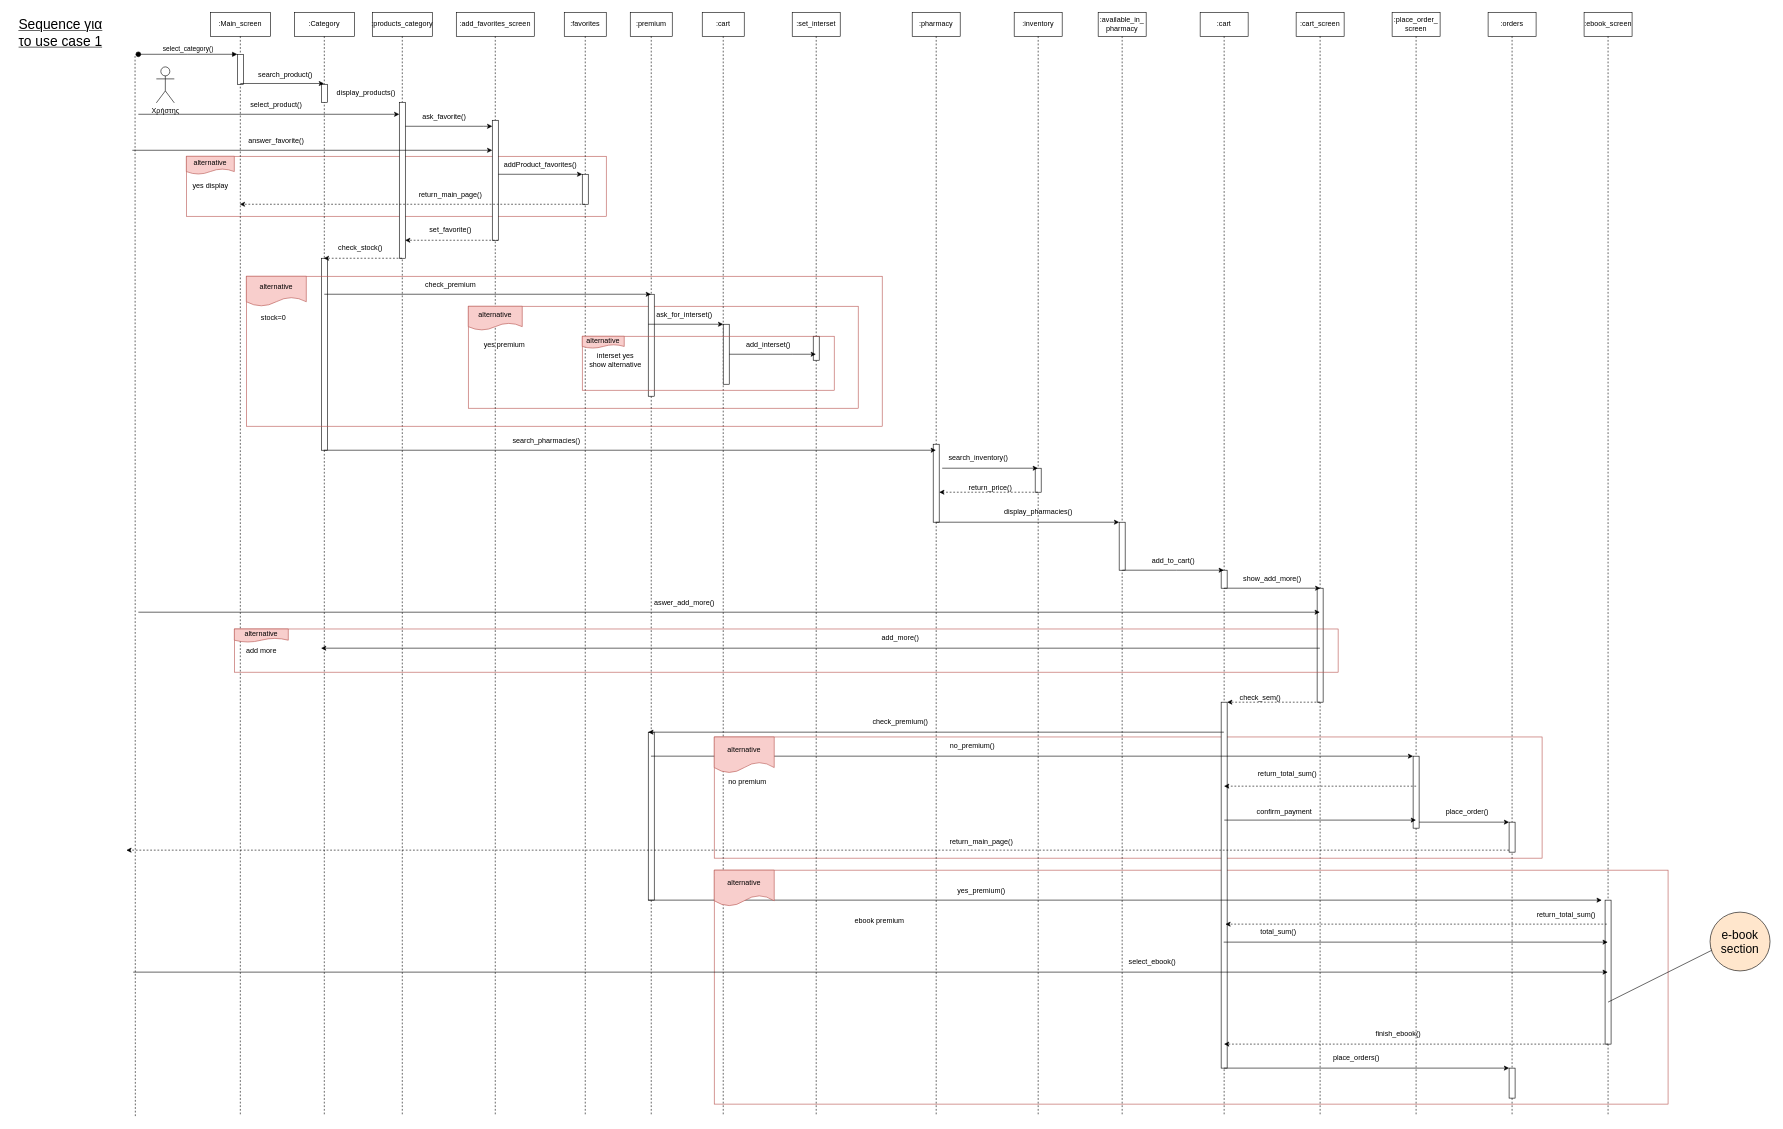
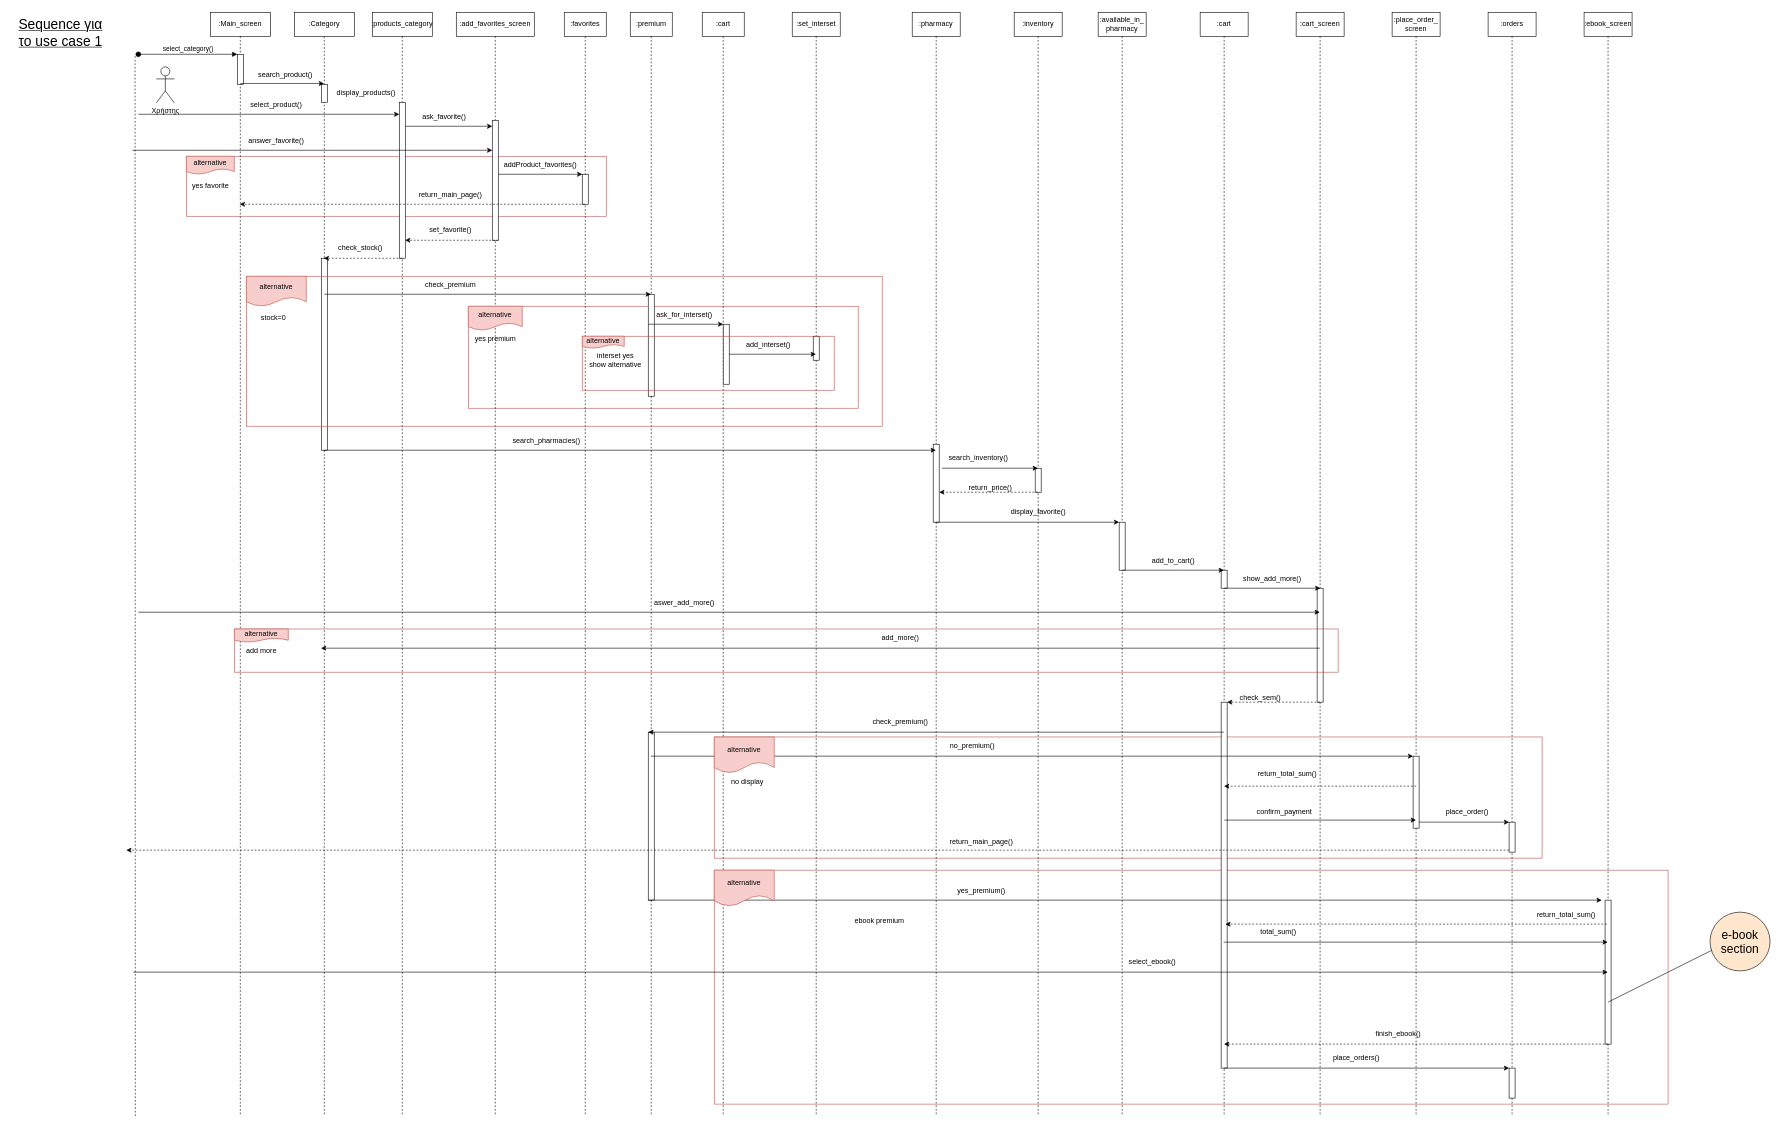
- <mxCell id="51" value="yes display" style="text;html=1;align=center;verticalAlign=middle;resizable=0;points=[];autosize=1;strokeColor=none;fillColor=none;" vertex="1" parent="1"><mxGeometry x="310" y="295" width="80" height="30" as="geometry" /></mxCell>
+ <mxCell id="51" value="yes favorite" style="text;html=1;align=center;verticalAlign=middle;resizable=0;points=[];autosize=1;strokeColor=none;fillColor=none;" vertex="1" parent="1"><mxGeometry x="310" y="295" width="80" height="30" as="geometry" /></mxCell>
- <mxCell id="66" value="yes premium" style="text;html=1;align=center;verticalAlign=middle;resizable=0;points=[];autosize=1;strokeColor=none;fillColor=none;" vertex="1" parent="1"><mxGeometry x="795" y="560" width="90" height="30" as="geometry" /></mxCell>
+ <mxCell id="66" value="yes premium" style="text;html=1;align=center;verticalAlign=middle;resizable=0;points=[];autosize=1;strokeColor=none;fillColor=none;" vertex="1" parent="1"><mxGeometry x="780" y="550" width="90" height="30" as="geometry" /></mxCell>
- <mxCell id="77" value="display_pharmacies()" style="text;html=1;align=center;verticalAlign=middle;resizable=0;points=[];autosize=1;strokeColor=none;fillColor=none;" vertex="1" parent="1"><mxGeometry x="1660" y="838" width="140" height="30" as="geometry" /></mxCell>
+ <mxCell id="77" value="display_favorite()" style="text;html=1;align=center;verticalAlign=middle;resizable=0;points=[];autosize=1;strokeColor=none;fillColor=none;" vertex="1" parent="1"><mxGeometry x="1660" y="838" width="140" height="30" as="geometry" /></mxCell>
- <mxCell id="125" value="no premium" style="text;html=1;align=center;verticalAlign=middle;resizable=0;points=[];autosize=1;strokeColor=none;fillColor=none;" vertex="1" parent="1"><mxGeometry x="1200" y="1288" width="90" height="30" as="geometry" /></mxCell>
+ <mxCell id="125" value="no display" style="text;html=1;align=center;verticalAlign=middle;resizable=0;points=[];autosize=1;strokeColor=none;fillColor=none;" vertex="1" parent="1"><mxGeometry x="1200" y="1288" width="90" height="30" as="geometry" /></mxCell>
